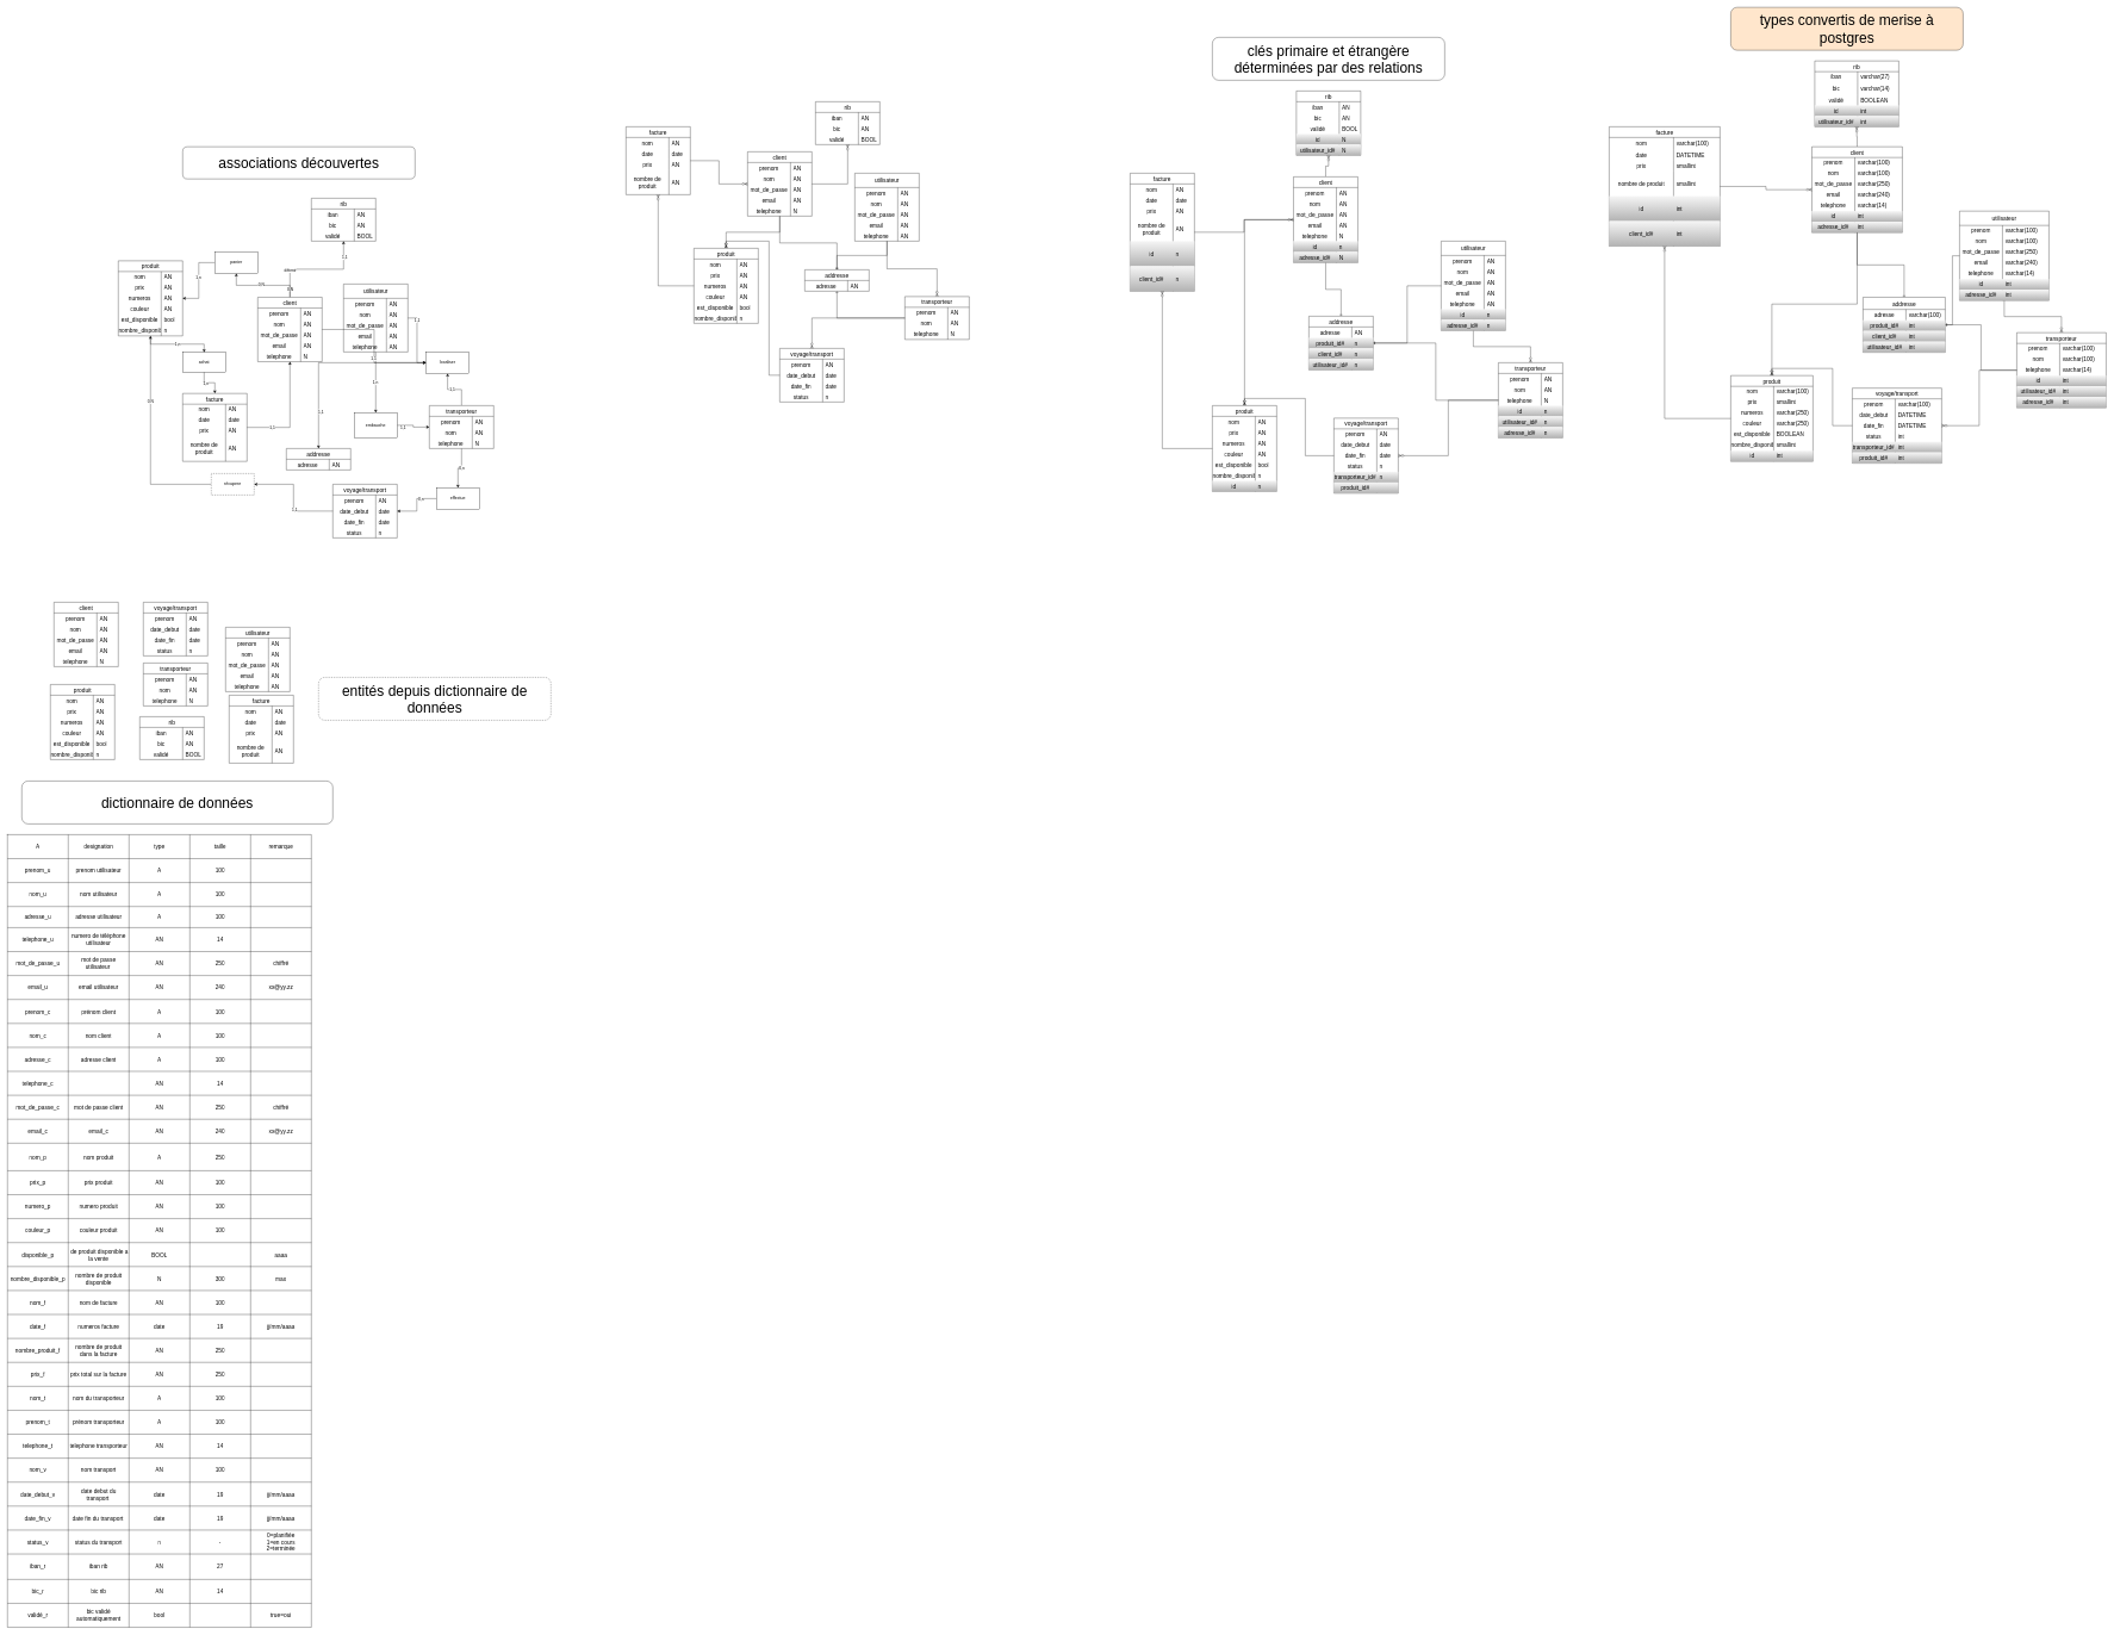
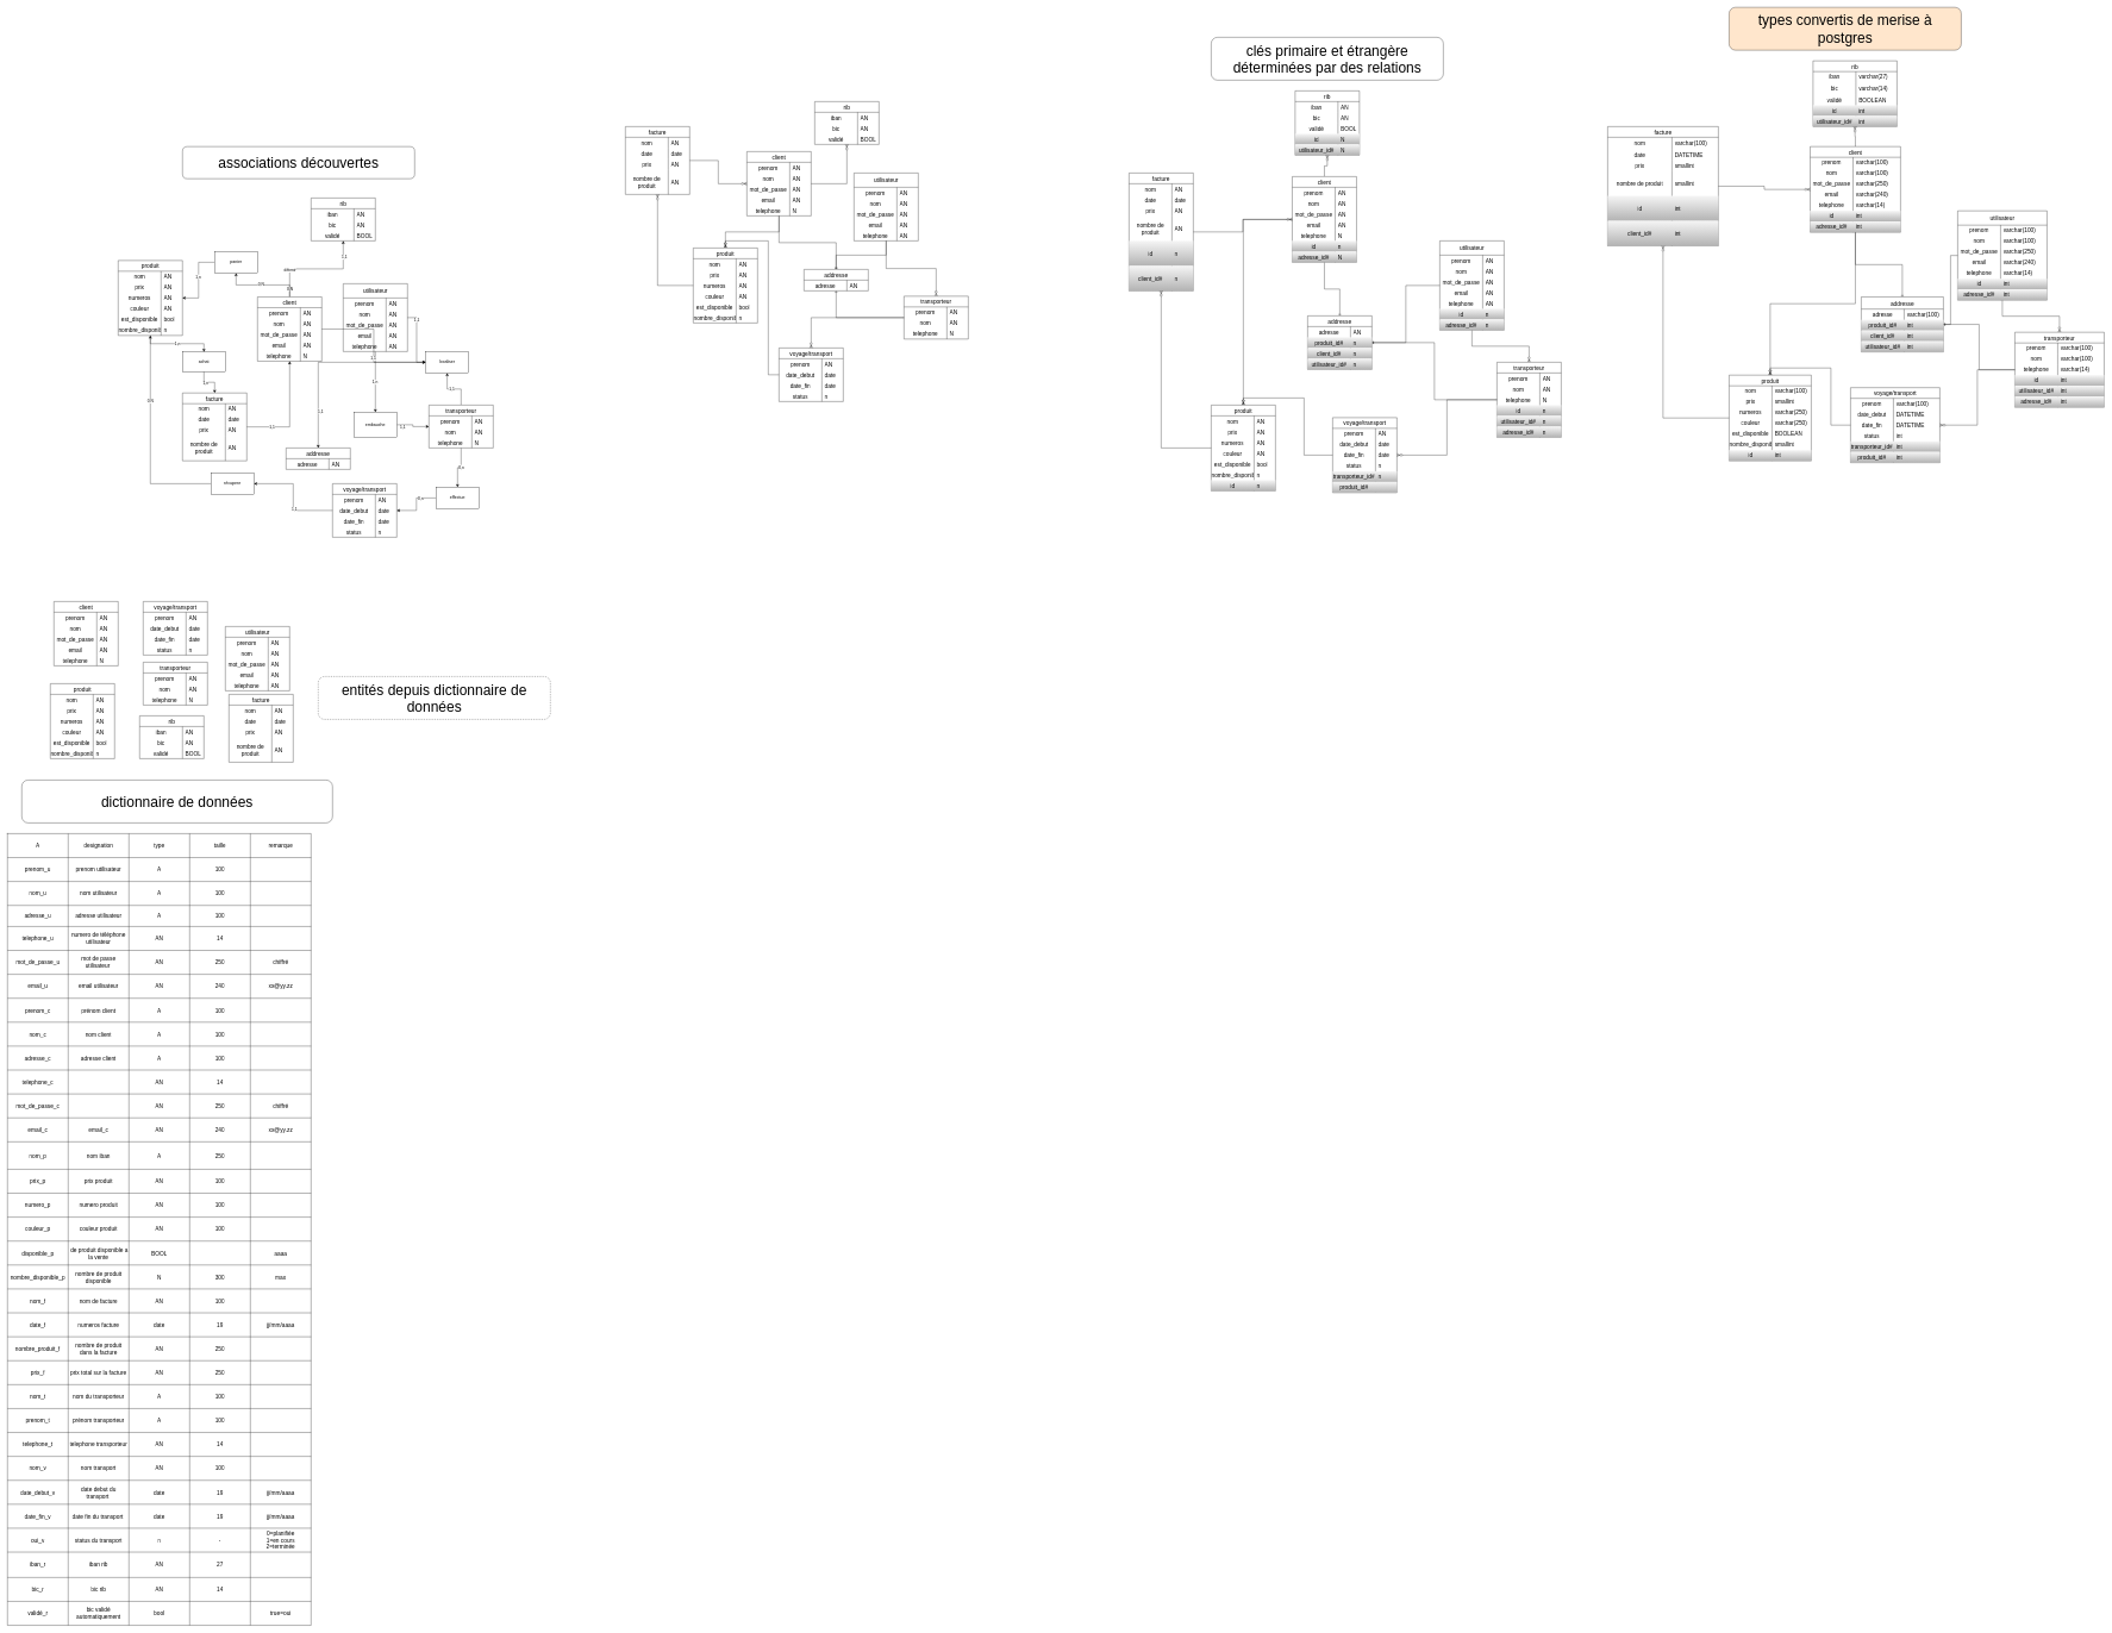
- <mxCell id="441" value="récupere" style="rounded=0;whiteSpace=wrap;html=1;dashed=1;" vertex="1" parent="1"><mxGeometry x="590" y="1324" width="120" height="60" as="geometry" /></mxCell>
+ <mxCell id="441" value="récupere" style="rounded=0;whiteSpace=wrap;html=1;" vertex="1" parent="1"><mxGeometry x="590" y="1324" width="120" height="60" as="geometry" /></mxCell>
- <mxCell id="203" value="mot de passe client" style="shape=partialRectangle;html=1;whiteSpace=wrap;connectable=0;strokeColor=inherit;overflow=hidden;fillColor=none;top=0;left=0;bottom=0;right=0;pointerEvents=1;fontSize=16;" vertex="1" parent="1"><mxGeometry x="190" y="3063" width="170" height="67" as="geometry"><mxRectangle width="170" height="67" as="alternateBounds" /></mxGeometry></mxCell>
- <mxCell id="83" value="nom produit" style="shape=partialRectangle;html=1;whiteSpace=wrap;connectable=0;strokeColor=inherit;overflow=hidden;fillColor=none;top=0;left=0;bottom=0;right=0;pointerEvents=1;fontSize=16;" vertex="1" parent="81"><mxGeometry x="170" width="170" height="77" as="geometry"><mxRectangle width="170" height="77" as="alternateBounds" /></mxGeometry></mxCell>
+ <mxCell id="83" value="nom iban" style="shape=partialRectangle;html=1;whiteSpace=wrap;connectable=0;strokeColor=inherit;overflow=hidden;fillColor=none;top=0;left=0;bottom=0;right=0;pointerEvents=1;fontSize=16;" vertex="1" parent="81"><mxGeometry x="170" width="170" height="77" as="geometry"><mxRectangle width="170" height="77" as="alternateBounds" /></mxGeometry></mxCell>
- <mxCell id="178" value="status_v" style="shape=partialRectangle;html=1;whiteSpace=wrap;connectable=0;strokeColor=inherit;overflow=hidden;fillColor=none;top=0;left=0;bottom=0;right=0;pointerEvents=1;fontSize=16;" vertex="1" parent="177"><mxGeometry width="170" height="67" as="geometry"><mxRectangle width="170" height="67" as="alternateBounds" /></mxGeometry></mxCell>
+ <mxCell id="178" value="oui_v" style="shape=partialRectangle;html=1;whiteSpace=wrap;connectable=0;strokeColor=inherit;overflow=hidden;fillColor=none;top=0;left=0;bottom=0;right=0;pointerEvents=1;fontSize=16;" vertex="1" parent="177"><mxGeometry width="170" height="67" as="geometry"><mxRectangle width="170" height="67" as="alternateBounds" /></mxGeometry></mxCell>
